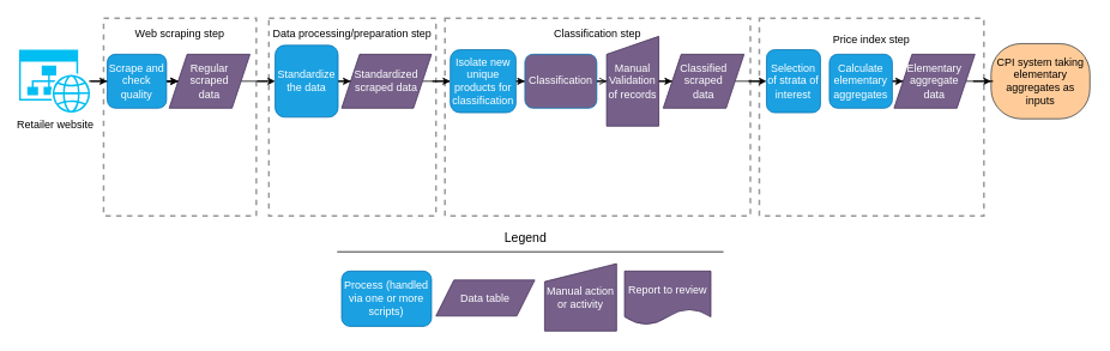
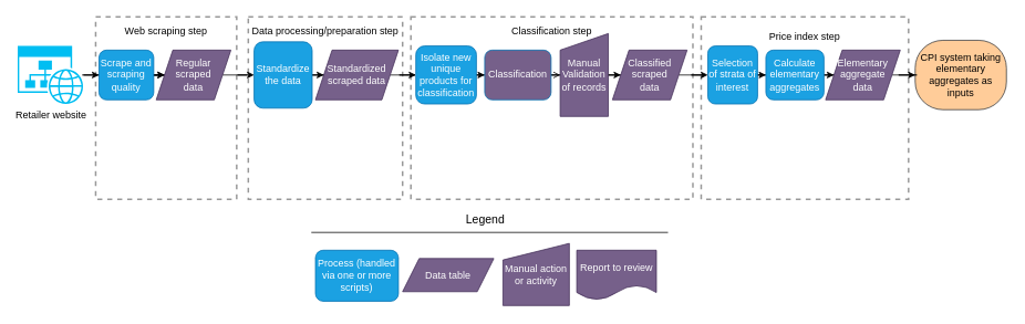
- <mxCell id="10" value="Scrape and check quality" style="rounded=1;whiteSpace=wrap;html=1;fillColor=#1ba1e2;fontColor=#ffffff;strokeColor=#006EAF;" parent="1" vertex="1"><mxGeometry x="118" y="60" width="66" height="60" as="geometry" /></mxCell>
+ <mxCell id="10" value="Scrape and scraping quality" style="rounded=1;whiteSpace=wrap;html=1;fillColor=#1ba1e2;fontColor=#ffffff;strokeColor=#006EAF;" parent="1" vertex="1"><mxGeometry x="118" y="60" width="66" height="60" as="geometry" /></mxCell>
+ <mxCell id="19" style="edgeStyle=orthogonalEdgeStyle;rounded=0;orthogonalLoop=1;jettySize=auto;html=1;entryX=0;entryY=0.5;entryDx=0;entryDy=0;" parent="1" source="20" target="22" edge="1"><mxGeometry relative="1" as="geometry" /></mxCell>
